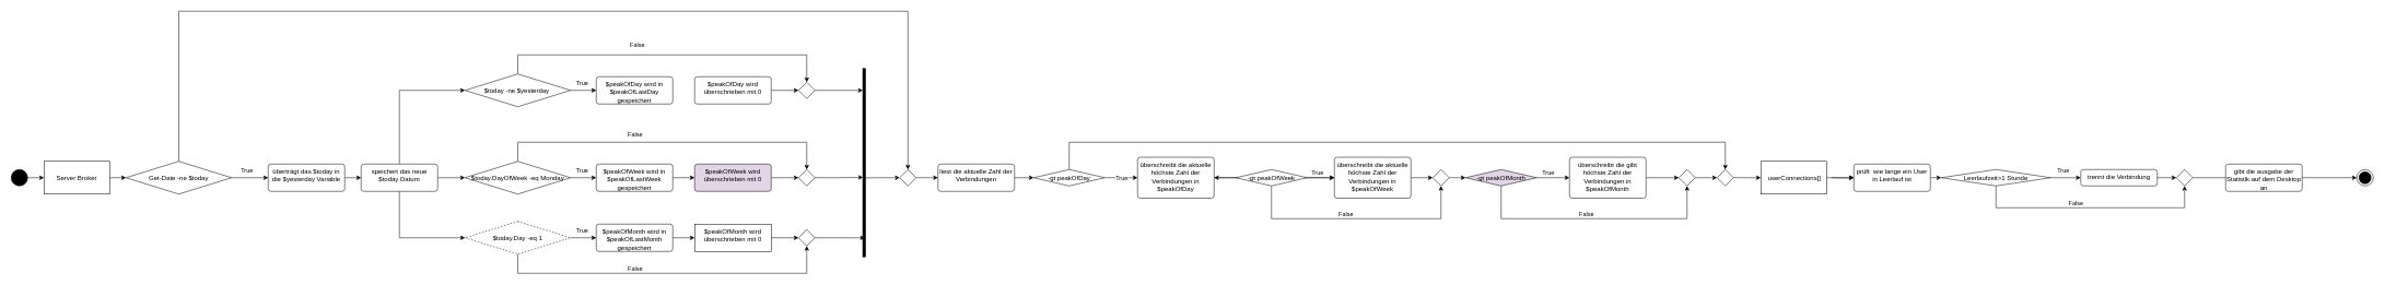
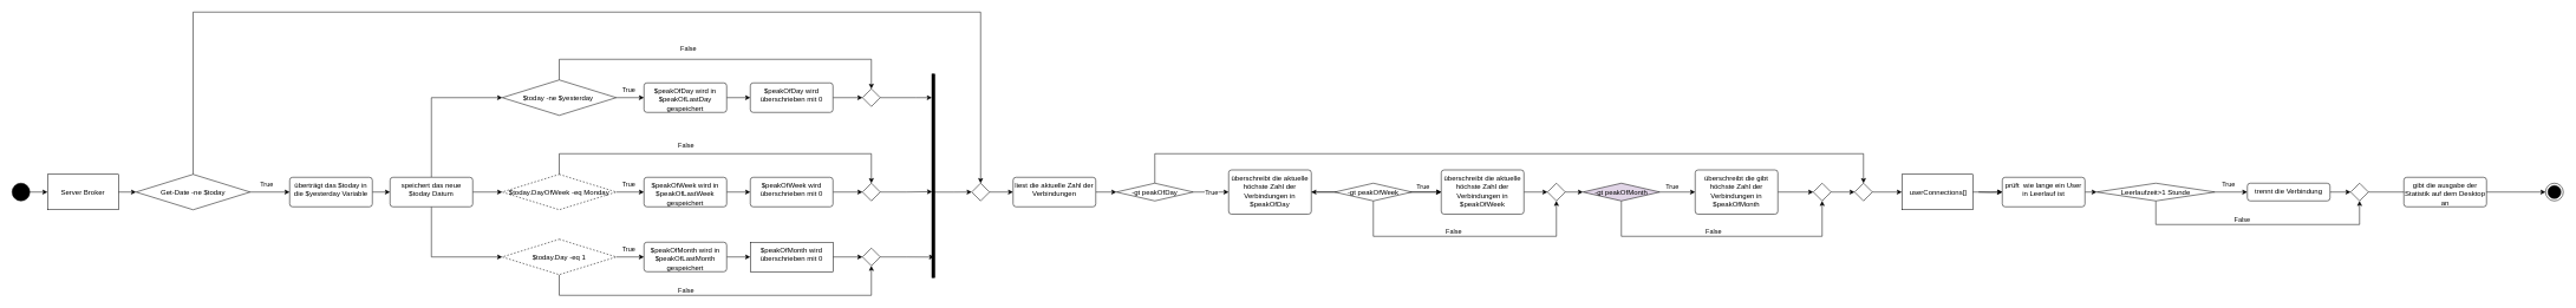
+ <mxCell id="62" style="edgeStyle=orthogonalEdgeStyle;rounded=0;orthogonalLoop=1;jettySize=auto;html=1;exitX=1;exitY=0.5;exitDx=0;exitDy=0;entryX=0;entryY=0.5;entryDx=0;entryDy=0;" edge="1" source="63" target="61" parent="1"><mxGeometry relative="1" as="geometry" /></mxCell>
- <mxCell id="33" value="$today.DayOfWeek -eq Monday " style="rhombus;" vertex="1" parent="1"><mxGeometry x="850" y="295" width="193" height="60" as="geometry" /></mxCell>
+ <mxCell id="33" value="$today.DayOfWeek -eq Monday " style="rhombus;dashed=1;" vertex="1" parent="1"><mxGeometry x="850" y="295" width="193" height="60" as="geometry" /></mxCell>
- <mxCell id="35" value="$peakOfWeek wird überschrieben mit 0" style="html=1;align=center;verticalAlign=top;rounded=1;absoluteArcSize=1;arcSize=10;dashed=0;whiteSpace=wrap;fillColor=#e1d5e7;" vertex="1" parent="1"><mxGeometry x="1270" y="300" width="140" height="50" as="geometry" /></mxCell>
+ <mxCell id="35" value="$peakOfWeek wird überschrieben mit 0" style="html=1;align=center;verticalAlign=top;rounded=1;absoluteArcSize=1;arcSize=10;dashed=0;whiteSpace=wrap;" vertex="1" parent="1"><mxGeometry x="1270" y="300" width="140" height="50" as="geometry" /></mxCell>
